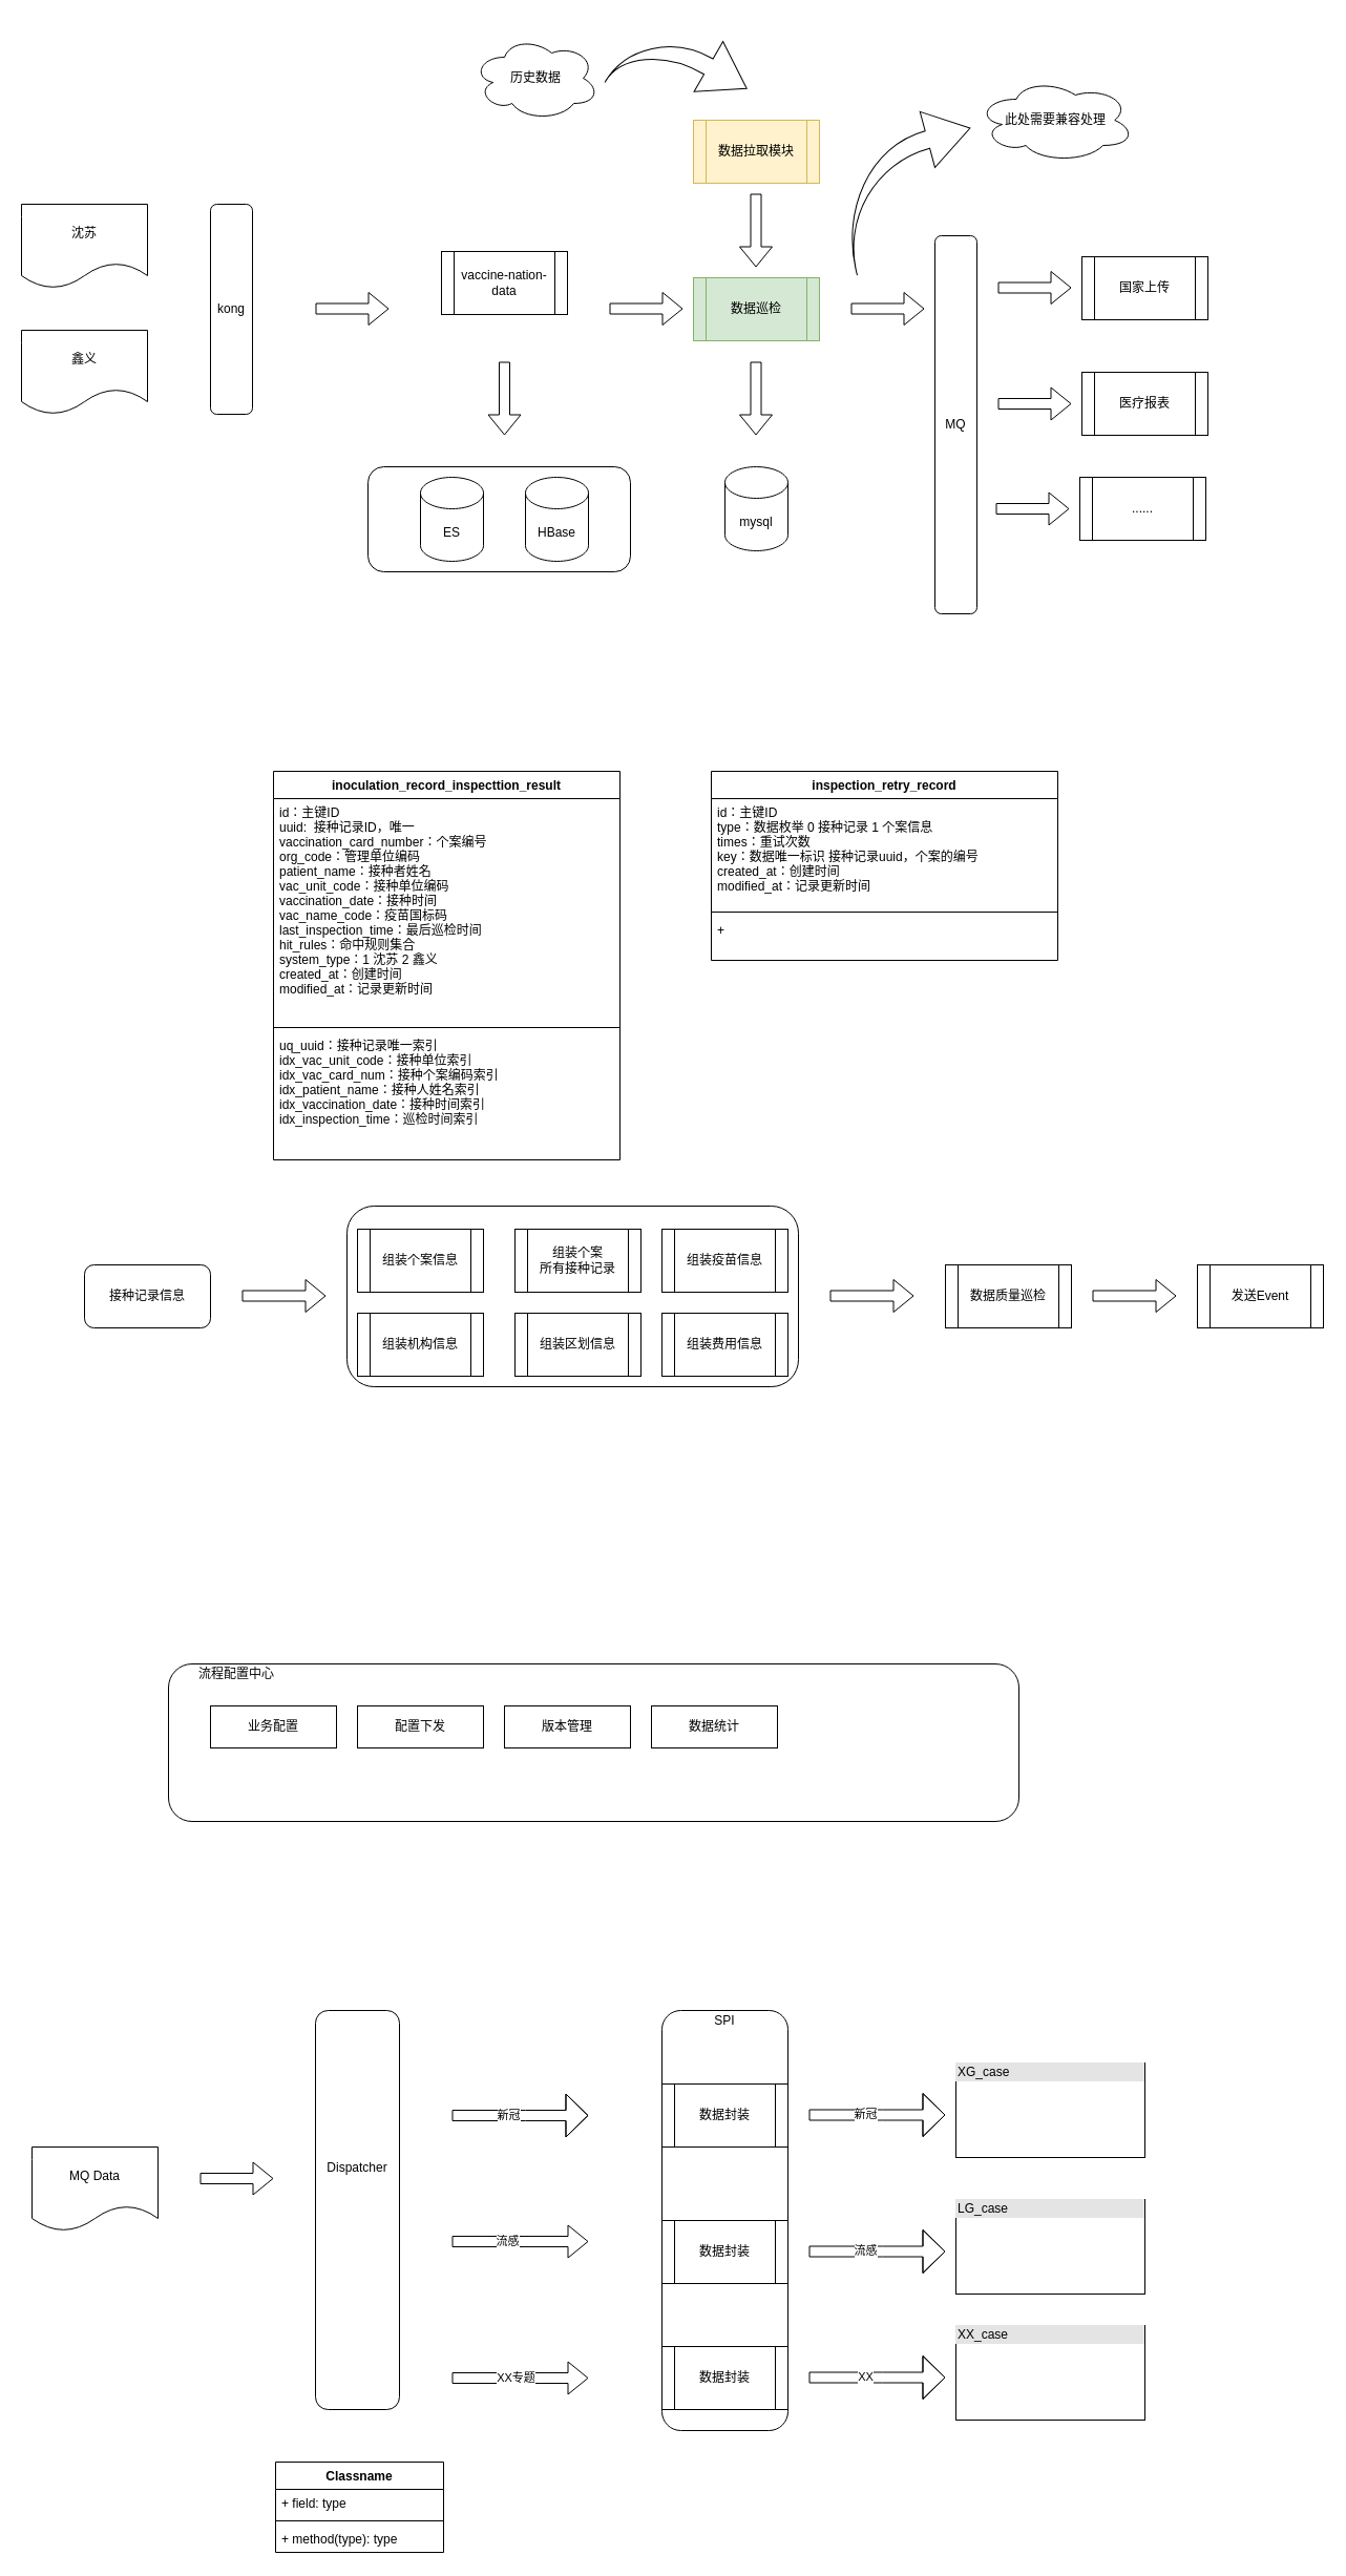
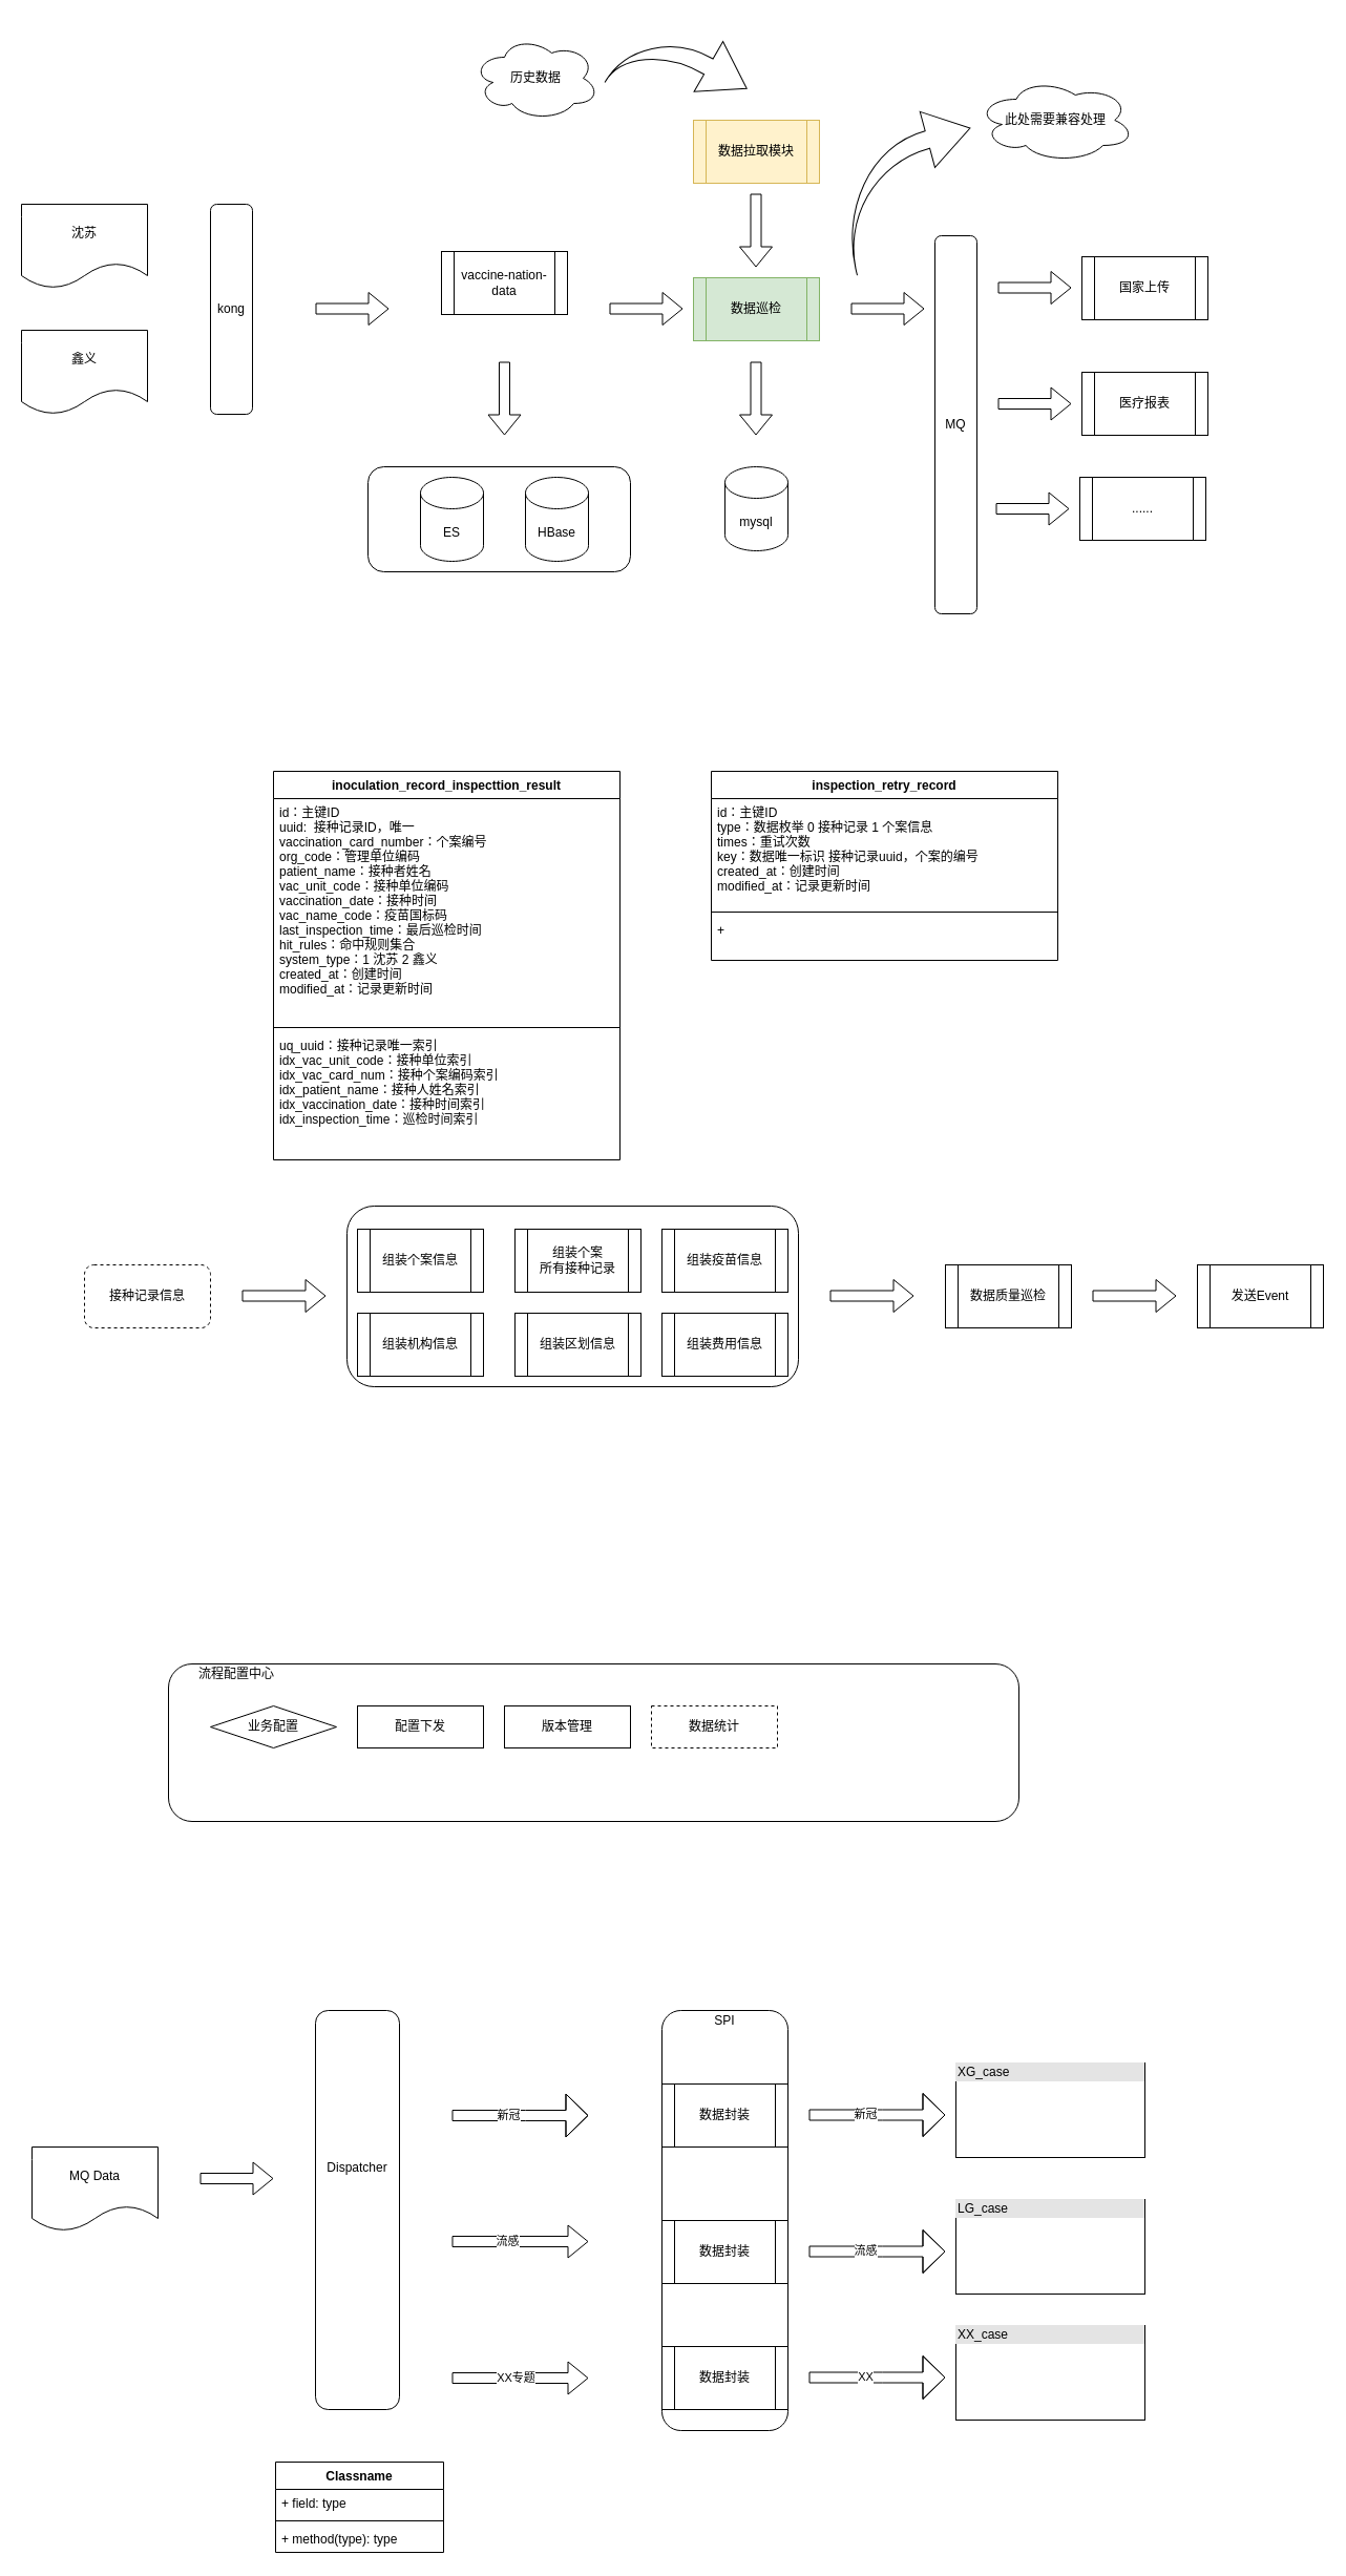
- <mxCell id="63" value="接种记录信息" style="rounded=1;whiteSpace=wrap;html=1;" vertex="1" parent="1"><mxGeometry x="80" y="1200" width="120" height="60" as="geometry" /></mxCell>
+ <mxCell id="63" value="接种记录信息" style="rounded=1;whiteSpace=wrap;html=1;dashed=1;" vertex="1" parent="1"><mxGeometry x="80" y="1200" width="120" height="60" as="geometry" /></mxCell>
- <mxCell id="76" value="业务配置" style="rounded=0;whiteSpace=wrap;html=1;" parent="73" vertex="1"><mxGeometry x="40" y="40" width="120" height="40" as="geometry" /></mxCell>
+ <mxCell id="76" value="业务配置" style="rhombus;whiteSpace=wrap;html=1;" parent="73" vertex="1"><mxGeometry x="40" y="40" width="120" height="40" as="geometry" /></mxCell>
- <mxCell id="79" value="数据统计" style="rounded=0;whiteSpace=wrap;html=1;" parent="73" vertex="1"><mxGeometry x="460" y="40" width="120" height="40" as="geometry" /></mxCell>
+ <mxCell id="79" value="数据统计" style="rounded=0;whiteSpace=wrap;html=1;dashed=1;" parent="73" vertex="1"><mxGeometry x="460" y="40" width="120" height="40" as="geometry" /></mxCell>
